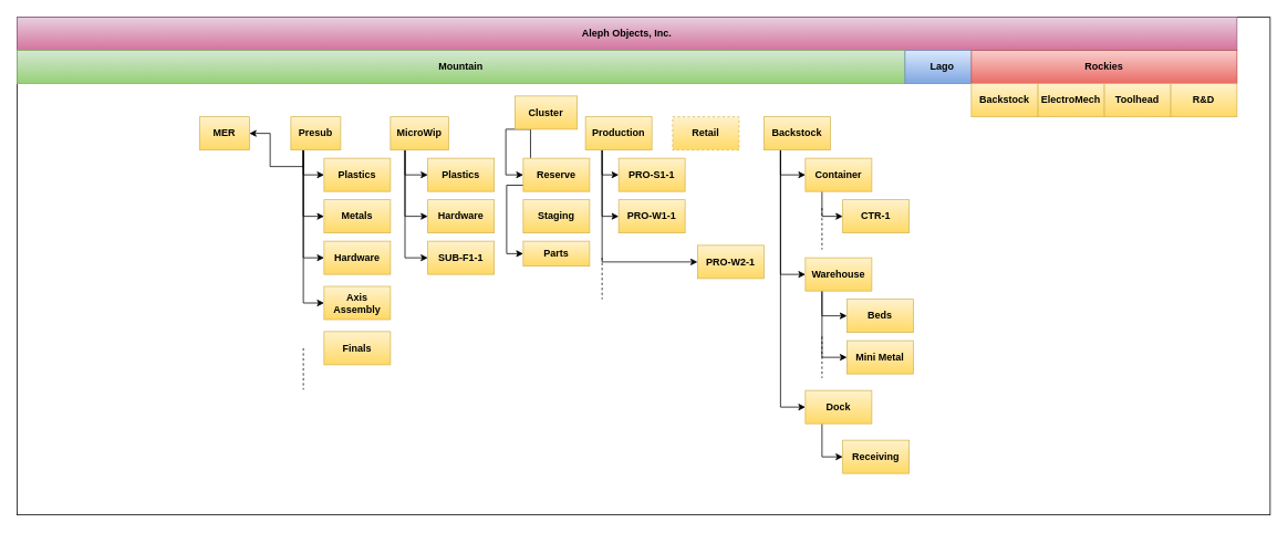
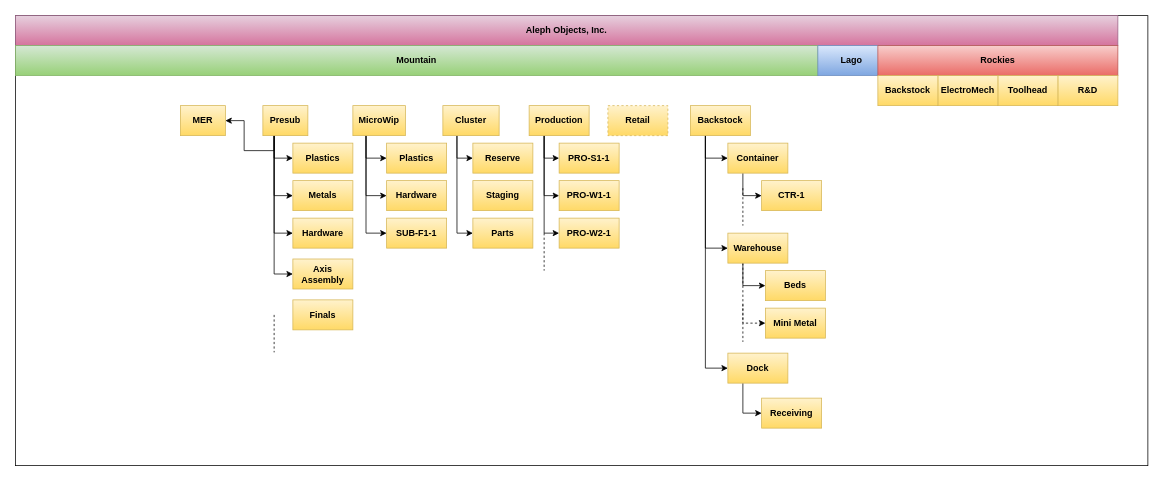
- <mxCell id="15" value="Cluster" style="rounded=0;whiteSpace=wrap;html=1;fontStyle=1;gradientColor=#ffd966;fillColor=#fff2cc;strokeColor=#d6b656;" vertex="1" parent="1"><mxGeometry x="620" y="115" width="75" height="40" as="geometry" /></mxCell>
+ <mxCell id="15" value="Cluster" style="rounded=0;whiteSpace=wrap;html=1;fontStyle=1;gradientColor=#ffd966;fillColor=#fff2cc;strokeColor=#d6b656;" vertex="1" parent="1"><mxGeometry x="590" y="140" width="75" height="40" as="geometry" /></mxCell>
- <mxCell id="47" value="Parts" style="rounded=0;whiteSpace=wrap;html=1;fontStyle=1;gradientColor=#ffd966;fillColor=#fff2cc;strokeColor=#d6b656;" vertex="1" parent="1"><mxGeometry x="630" y="290" width="80" height="30" as="geometry" /></mxCell>
+ <mxCell id="47" value="Parts" style="rounded=0;whiteSpace=wrap;html=1;fontStyle=1;gradientColor=#ffd966;fillColor=#fff2cc;strokeColor=#d6b656;" vertex="1" parent="1"><mxGeometry x="630" y="290" width="80" height="40" as="geometry" /></mxCell>
- <mxCell id="44" value="PRO-W2-1" style="rounded=0;whiteSpace=wrap;html=1;fontStyle=1;gradientColor=#ffd966;fillColor=#fff2cc;strokeColor=#d6b656;" vertex="1" parent="1"><mxGeometry x="840" y="295" width="80" height="40" as="geometry" /></mxCell>
+ <mxCell id="44" value="PRO-W2-1" style="rounded=0;whiteSpace=wrap;html=1;fontStyle=1;gradientColor=#ffd966;fillColor=#fff2cc;strokeColor=#d6b656;" vertex="1" parent="1"><mxGeometry x="745" y="290" width="80" height="40" as="geometry" /></mxCell>
- <mxCell id="38" style="edgeStyle=orthogonalEdgeStyle;rounded=0;orthogonalLoop=1;jettySize=auto;html=1;exitX=0.25;exitY=1;exitDx=0;exitDy=0;entryX=0;entryY=0.5;entryDx=0;entryDy=0;endArrow=classic;endFill=1;" edge="1" parent="1" source="39" target="59"><mxGeometry relative="1" as="geometry" /></mxCell>
+ <mxCell id="38" style="edgeStyle=orthogonalEdgeStyle;rounded=0;orthogonalLoop=1;jettySize=auto;html=1;exitX=0.25;exitY=1;exitDx=0;exitDy=0;entryX=0;entryY=0.5;entryDx=0;entryDy=0;endArrow=classic;endFill=1;dashed=1;" edge="1" parent="1" source="39" target="59"><mxGeometry relative="1" as="geometry" /></mxCell>
